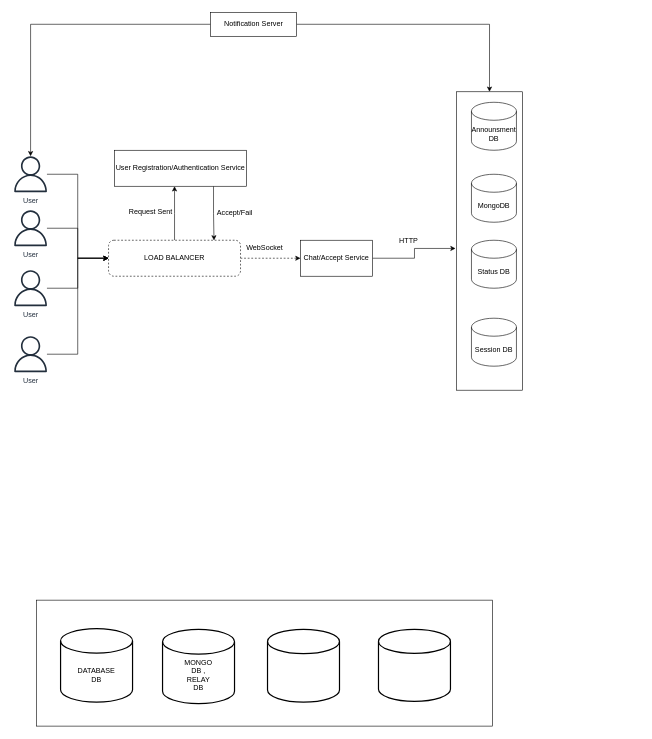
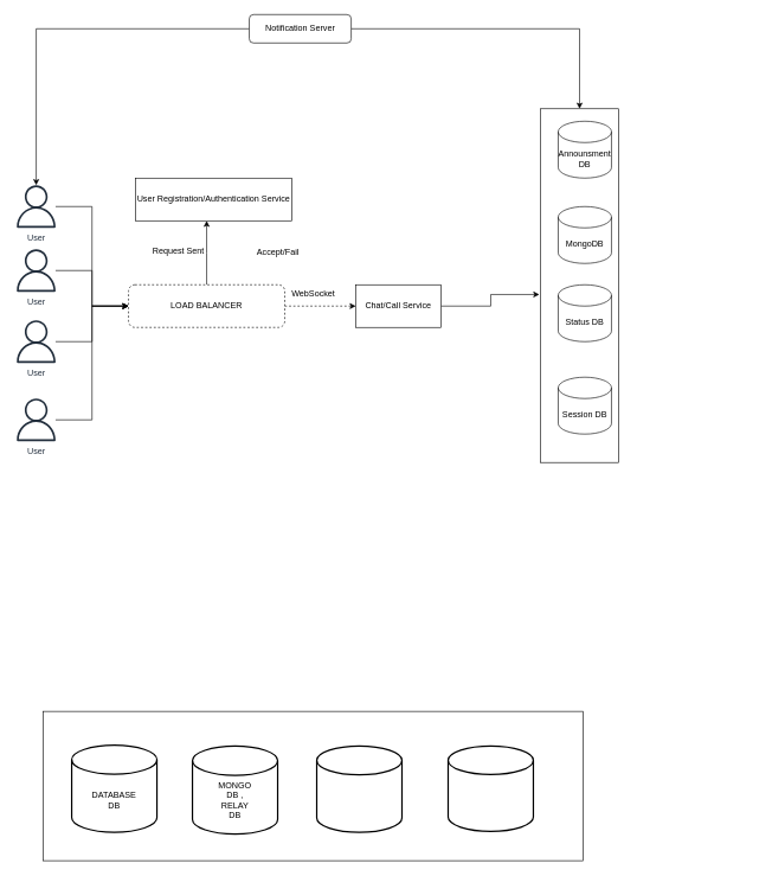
- <mxCell id="30" value="Notification Server" style="whiteSpace=wrap;html=1;rounded=0;" vertex="1" parent="1"><mxGeometry x="350" y="20" width="143.5" height="40" as="geometry" /></mxCell>
+ <mxCell id="30" value="Notification Server" style="rounded=1;whiteSpace=wrap;html=1;" vertex="1" parent="1"><mxGeometry x="350" y="20" width="143.5" height="40" as="geometry" /></mxCell>
- <mxCell id="32" style="edgeStyle=orthogonalEdgeStyle;rounded=0;orthogonalLoop=1;jettySize=auto;html=1;exitX=0.75;exitY=1;exitDx=0;exitDy=0;entryX=0.799;entryY=0.006;entryDx=0;entryDy=0;entryPerimeter=0;" edge="1" parent="1" source="33" target="11"><mxGeometry relative="1" as="geometry" /></mxCell>
- <mxCell id="23" value="HTTP" style="text;html=1;align=center;verticalAlign=middle;resizable=0;points=[];autosize=1;strokeColor=none;fillColor=none;" vertex="1" parent="1"><mxGeometry x="655" y="386.25" width="50" height="30" as="geometry" /></mxCell>
- <mxCell id="21" value="Chat/Accept Service" style="rounded=0;whiteSpace=wrap;html=1;" vertex="1" parent="1"><mxGeometry x="500" y="400" width="120" height="60" as="geometry" /></mxCell>
+ <mxCell id="21" value="Chat/Call Service" style="rounded=0;whiteSpace=wrap;html=1;" vertex="1" parent="1"><mxGeometry x="500" y="400" width="120" height="60" as="geometry" /></mxCell>
